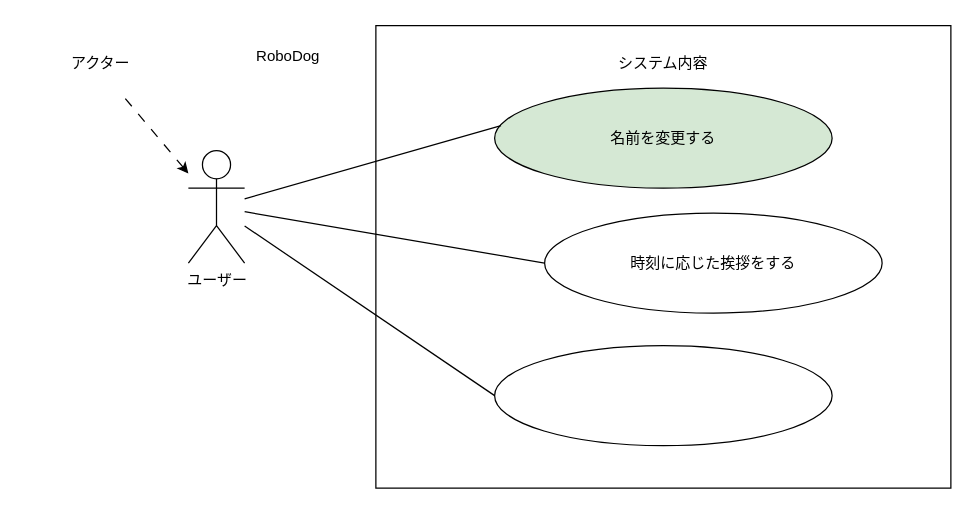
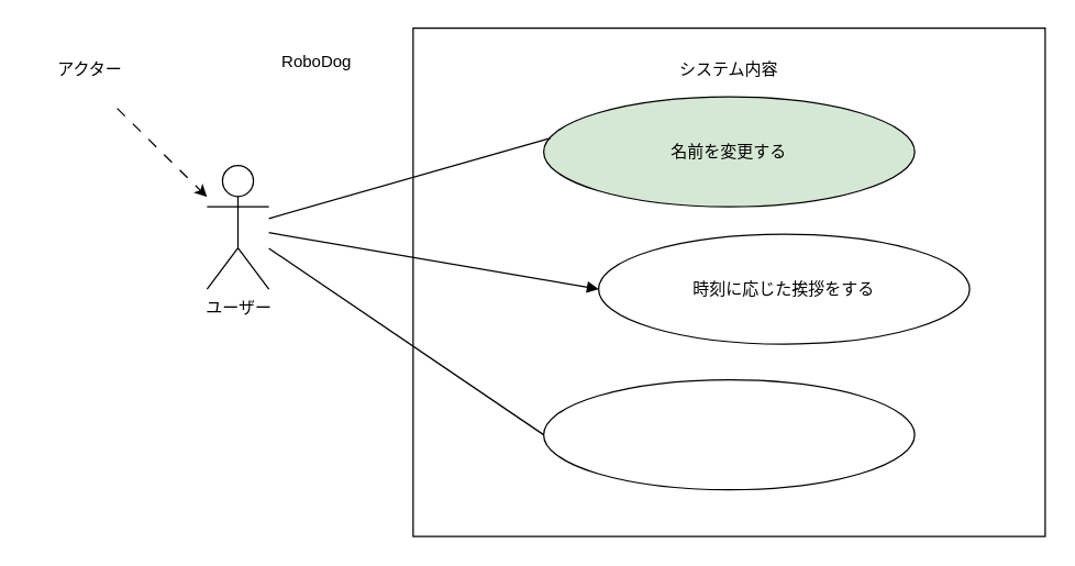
- <mxCell id="10" value="アクター" style="rounded=0;whiteSpace=wrap;html=1;fillColor=none;strokeColor=none;" parent="1" vertex="1"><mxGeometry x="20" y="20" width="120" height="60" as="geometry" /></mxCell>
+ <mxCell id="10" value="アクター" style="rounded=0;whiteSpace=wrap;html=1;fillColor=none;strokeColor=none;" parent="1" vertex="1"><mxGeometry x="5" y="20" width="120" height="60" as="geometry" /></mxCell>
- <mxCell id="8" value="" style="endArrow=none;html=1;rounded=0;entryX=0;entryY=0.5;entryDx=0;entryDy=0;" parent="1" source="2" target="6" edge="1"><mxGeometry width="50" height="50" relative="1" as="geometry"><mxPoint x="210" y="306" as="sourcePoint" /><mxPoint x="427" y="290" as="targetPoint" /></mxGeometry></mxCell>
+ <mxCell id="8" value="" style="endArrow=block;html=1;rounded=0;entryX=0;entryY=0.5;entryDx=0;entryDy=0;" parent="1" source="2" target="6" edge="1"><mxGeometry width="50" height="50" relative="1" as="geometry"><mxPoint x="210" y="306" as="sourcePoint" /><mxPoint x="427" y="290" as="targetPoint" /></mxGeometry></mxCell>
